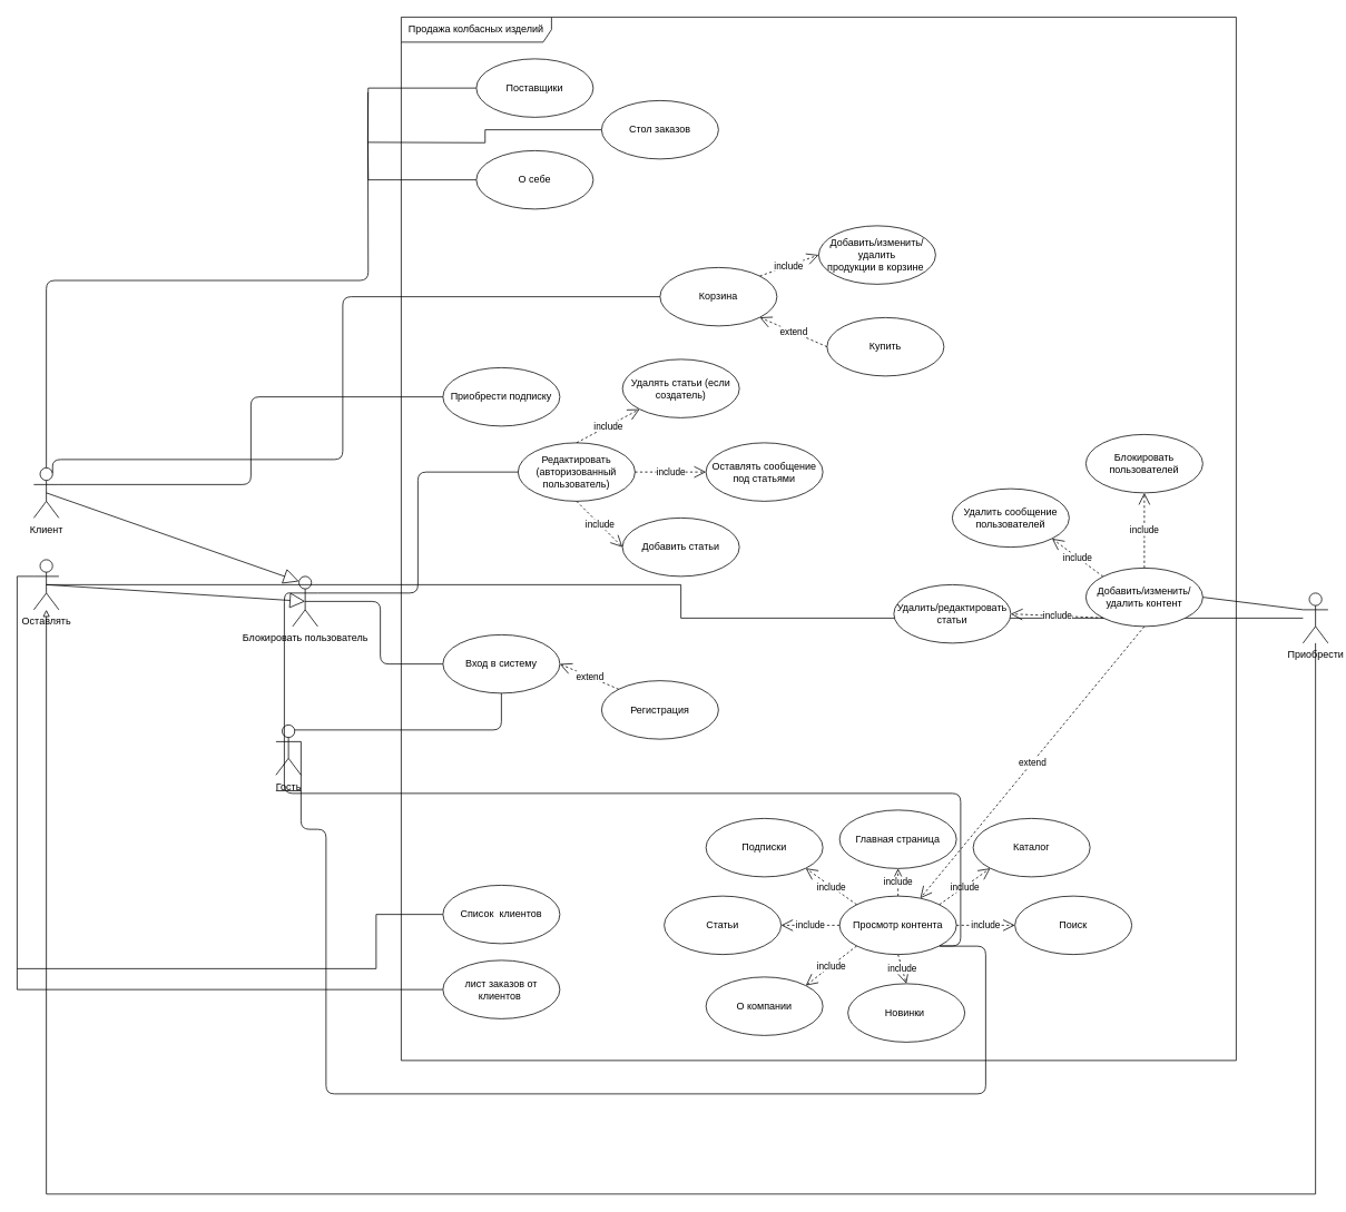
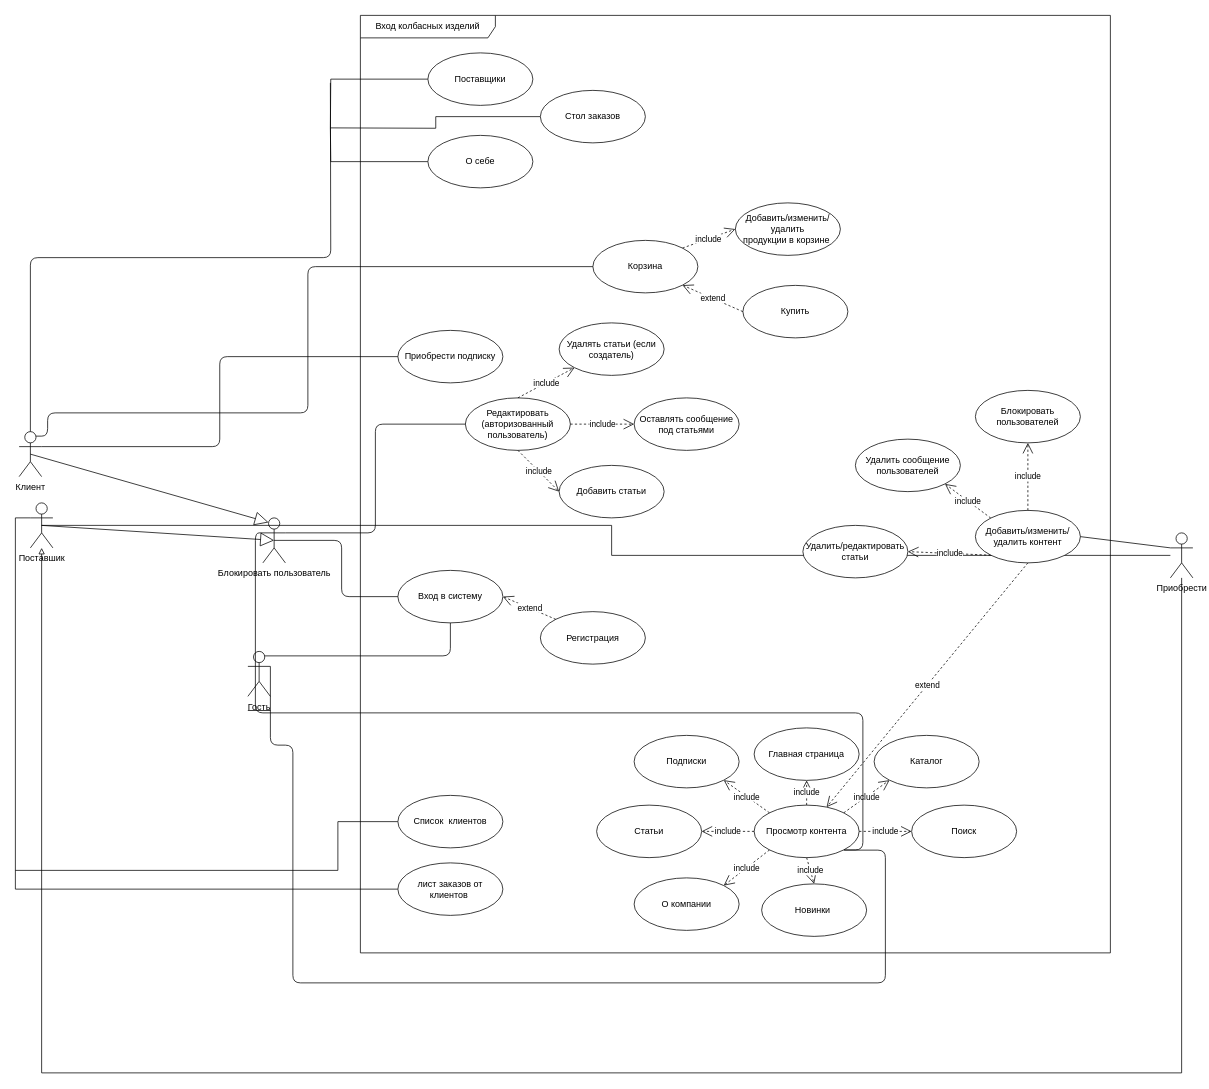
- <mxCell id="69" value="Продажа колбасных изделий" style="shape=umlFrame;whiteSpace=wrap;html=1;width=180;height=30;" vertex="1" parent="1"><mxGeometry x="480" y="20" width="1000" height="1250" as="geometry" /></mxCell>
+ <mxCell id="69" value="Вход колбасных изделий" style="shape=umlFrame;whiteSpace=wrap;html=1;width=180;height=30;" vertex="1" parent="1"><mxGeometry x="480" y="20" width="1000" height="1250" as="geometry" /></mxCell>
- <mxCell id="7" value="Клиент&lt;br&gt;" style="shape=umlActor;verticalLabelPosition=bottom;verticalAlign=top;html=1;" vertex="1" parent="1"><mxGeometry x="40" width="30" height="60" as="geometry" y="560" /></mxCell>
+ <mxCell id="7" value="Клиент&lt;br&gt;" style="shape=umlActor;verticalLabelPosition=bottom;verticalAlign=top;html=1;" vertex="1" parent="1"><mxGeometry x="25" y="575" width="30" height="60" as="geometry" /></mxCell>
- <mxCell id="55" value="Оставлять" style="shape=umlActor;verticalLabelPosition=bottom;verticalAlign=top;html=1;" vertex="1" parent="1"><mxGeometry x="40" y="670" width="30" height="60" as="geometry" /></mxCell>
+ <mxCell id="55" value="Поставшик" style="shape=umlActor;verticalLabelPosition=bottom;verticalAlign=top;html=1;" vertex="1" parent="1"><mxGeometry x="40" y="670" width="30" height="60" as="geometry" /></mxCell>
